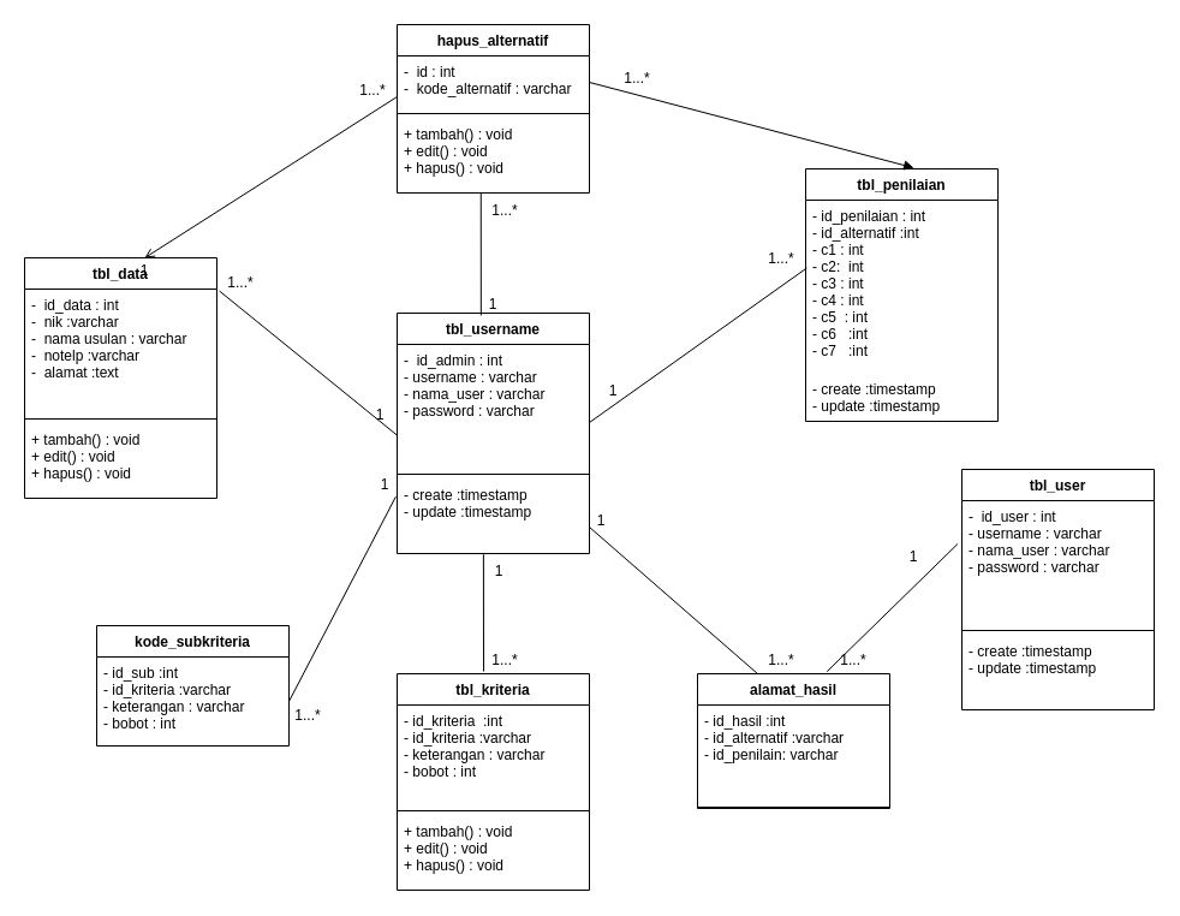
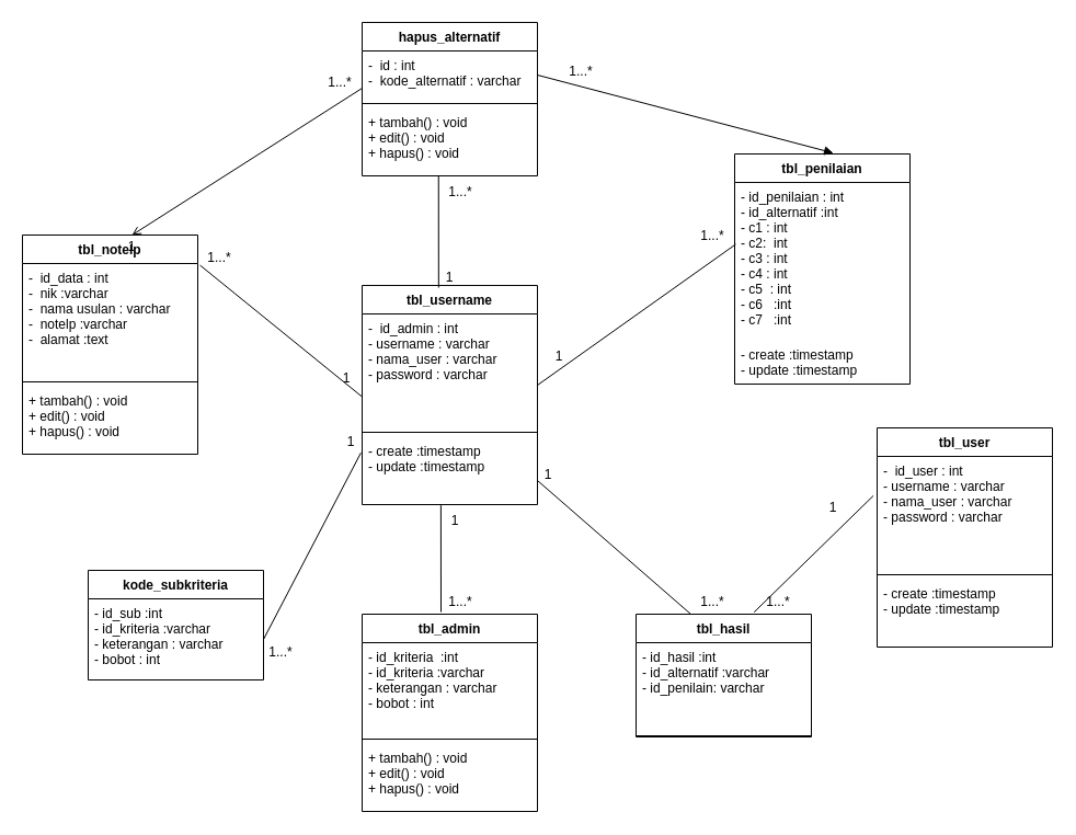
- <mxCell id="13" value="tbl_data" style="swimlane;fontStyle=1;align=center;verticalAlign=top;childLayout=stackLayout;horizontal=1;startSize=26;horizontalStack=0;resizeParent=1;resizeParentMax=0;resizeLast=0;collapsible=1;marginBottom=0;" vertex="1" parent="1"><mxGeometry x="20" y="214" width="160" height="200" as="geometry" /></mxCell>
+ <mxCell id="13" value="tbl_notelp" style="swimlane;fontStyle=1;align=center;verticalAlign=top;childLayout=stackLayout;horizontal=1;startSize=26;horizontalStack=0;resizeParent=1;resizeParentMax=0;resizeLast=0;collapsible=1;marginBottom=0;" vertex="1" parent="1"><mxGeometry x="20" y="214" width="160" height="200" as="geometry" /></mxCell>
- <mxCell id="17" value="tbl_kriteria" style="swimlane;fontStyle=1;align=center;verticalAlign=top;childLayout=stackLayout;horizontal=1;startSize=26;horizontalStack=0;resizeParent=1;resizeParentMax=0;resizeLast=0;collapsible=1;marginBottom=0;" vertex="1" parent="1"><mxGeometry x="330" y="560" width="160" height="180" as="geometry" /></mxCell>
+ <mxCell id="17" value="tbl_admin" style="swimlane;fontStyle=1;align=center;verticalAlign=top;childLayout=stackLayout;horizontal=1;startSize=26;horizontalStack=0;resizeParent=1;resizeParentMax=0;resizeLast=0;collapsible=1;marginBottom=0;" vertex="1" parent="1"><mxGeometry x="330" y="560" width="160" height="180" as="geometry" /></mxCell>
- <mxCell id="25" value="alamat_hasil" style="swimlane;fontStyle=1;align=center;verticalAlign=top;childLayout=stackLayout;horizontal=1;startSize=26;horizontalStack=0;resizeParent=1;resizeParentMax=0;resizeLast=0;collapsible=1;marginBottom=0;" vertex="1" parent="1"><mxGeometry x="580" y="560" width="160" height="112" as="geometry" /></mxCell>
+ <mxCell id="25" value="tbl_hasil" style="swimlane;fontStyle=1;align=center;verticalAlign=top;childLayout=stackLayout;horizontal=1;startSize=26;horizontalStack=0;resizeParent=1;resizeParentMax=0;resizeLast=0;collapsible=1;marginBottom=0;" vertex="1" parent="1"><mxGeometry x="580" y="560" width="160" height="112" as="geometry" /></mxCell>
